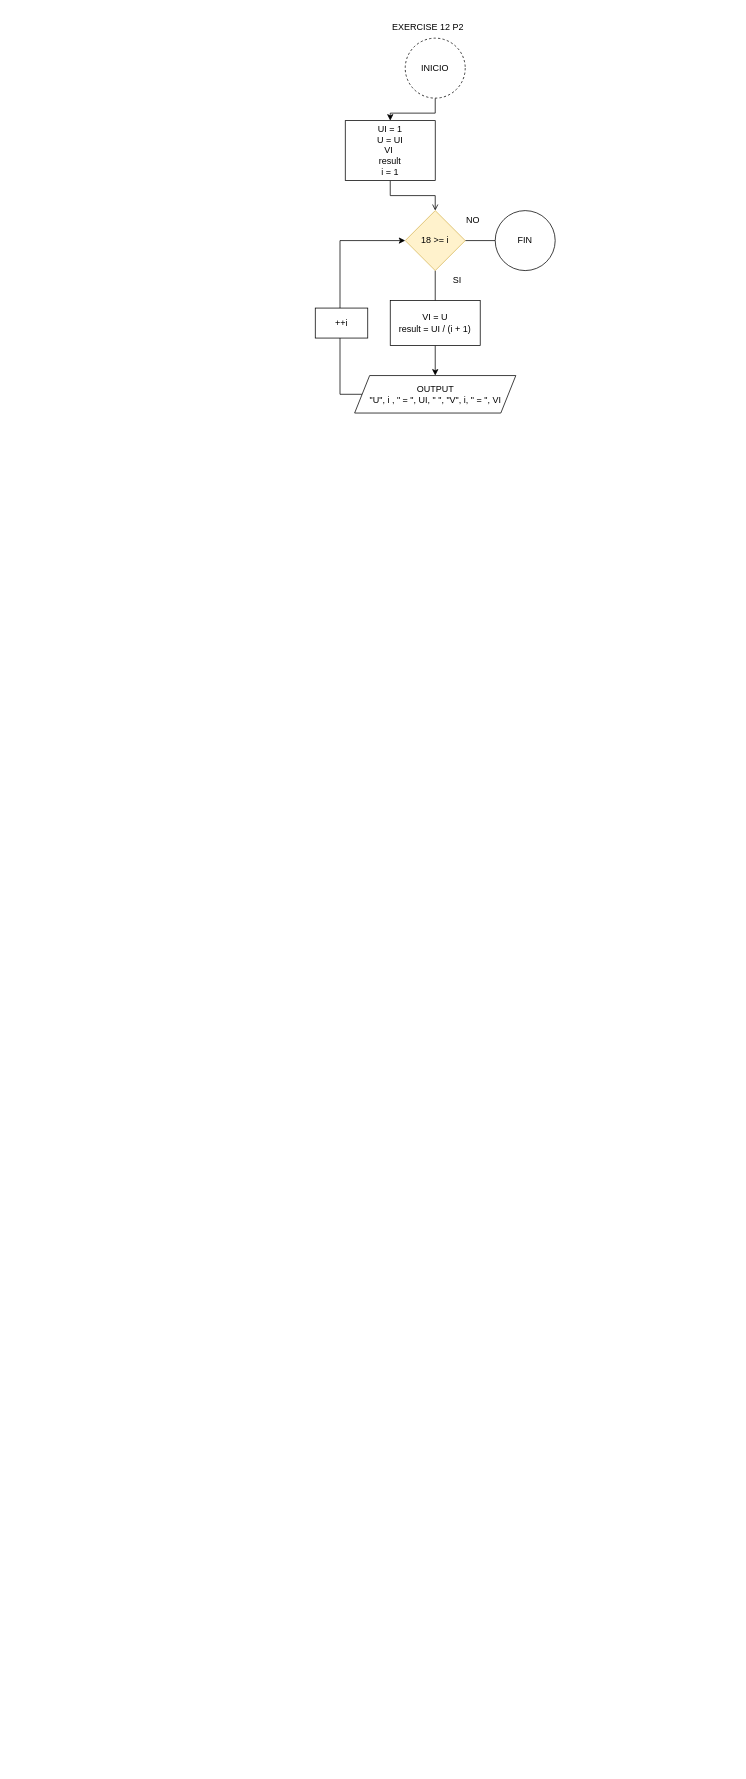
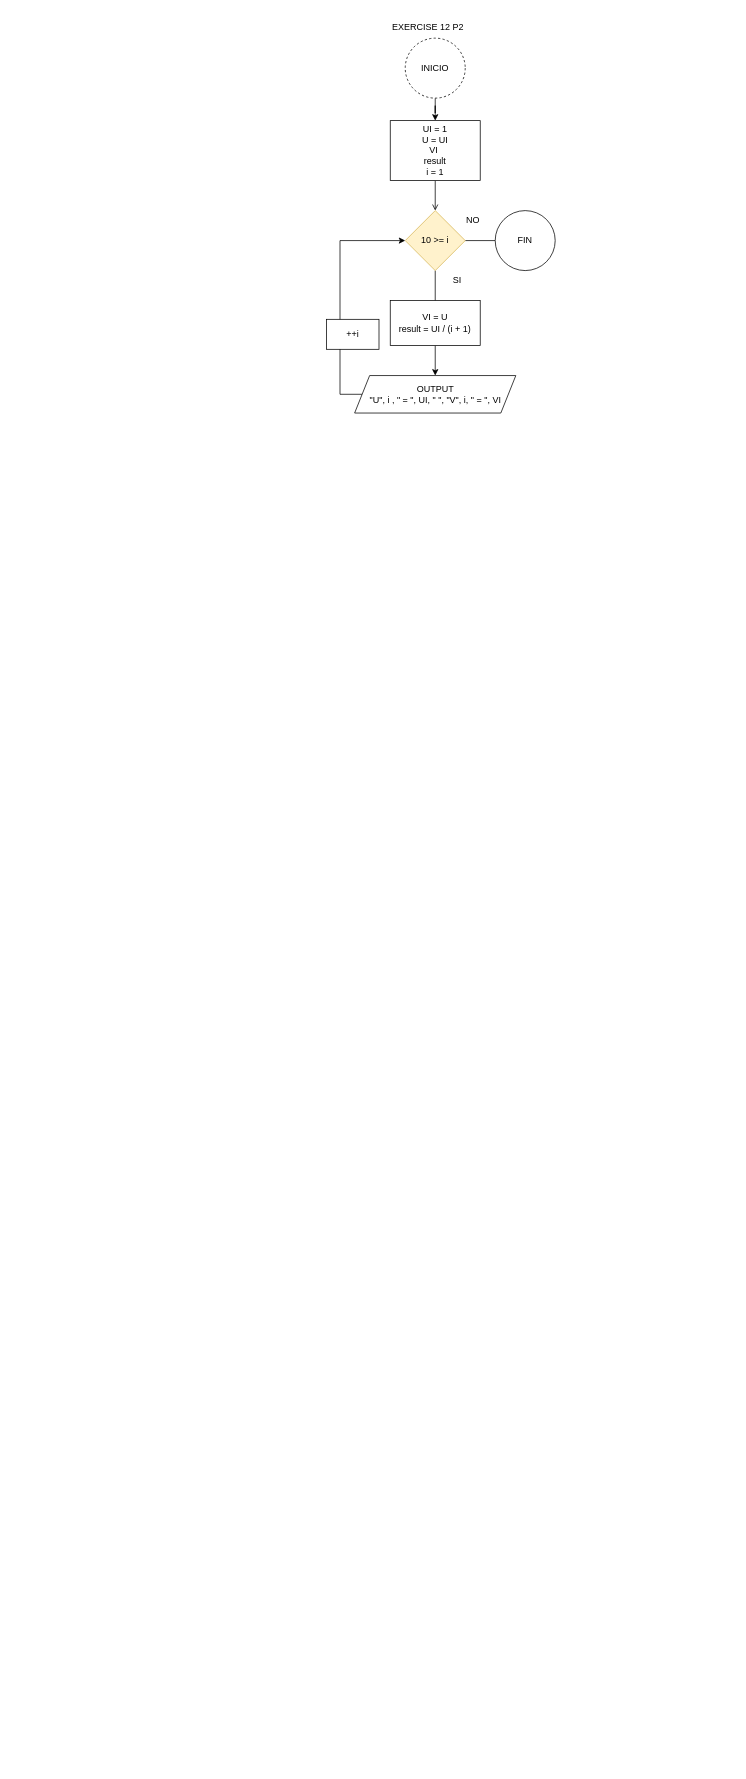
- <mxCell id="8" value="UI = 1&lt;div&gt;U = UI&lt;/div&gt;&lt;div&gt;VI&amp;nbsp;&lt;/div&gt;&lt;div&gt;result&lt;/div&gt;&lt;div&gt;i = 1&lt;/div&gt;" style="whiteSpace=wrap;html=1;" vertex="1" parent="1"><mxGeometry x="460" y="160" width="120" height="80" as="geometry" /></mxCell>
+ <mxCell id="8" value="UI = 1&lt;div&gt;U = UI&lt;/div&gt;&lt;div&gt;VI&amp;nbsp;&lt;/div&gt;&lt;div&gt;result&lt;/div&gt;&lt;div&gt;i = 1&lt;/div&gt;" style="whiteSpace=wrap;html=1;" vertex="1" parent="1"><mxGeometry x="520" y="160" width="120" height="80" as="geometry" /></mxCell>
- <mxCell id="11" value="18 &amp;gt;= i" style="rhombus;whiteSpace=wrap;html=1;fillColor=#fff2cc;strokeColor=#d6b656;" vertex="1" parent="1"><mxGeometry x="540" y="280" width="80" height="80" as="geometry" /></mxCell>
+ <mxCell id="11" value="10 &amp;gt;= i" style="rhombus;whiteSpace=wrap;html=1;fillColor=#fff2cc;strokeColor=#d6b656;" vertex="1" parent="1"><mxGeometry x="540" y="280" width="80" height="80" as="geometry" /></mxCell>
- <mxCell id="19" value="++i" style="whiteSpace=wrap;html=1;" vertex="1" parent="1"><mxGeometry x="420" y="410" width="70" height="40" as="geometry" /></mxCell>
+ <mxCell id="19" value="++i" style="whiteSpace=wrap;html=1;" vertex="1" parent="1"><mxGeometry x="435" y="425" width="70" height="40" as="geometry" /></mxCell>
